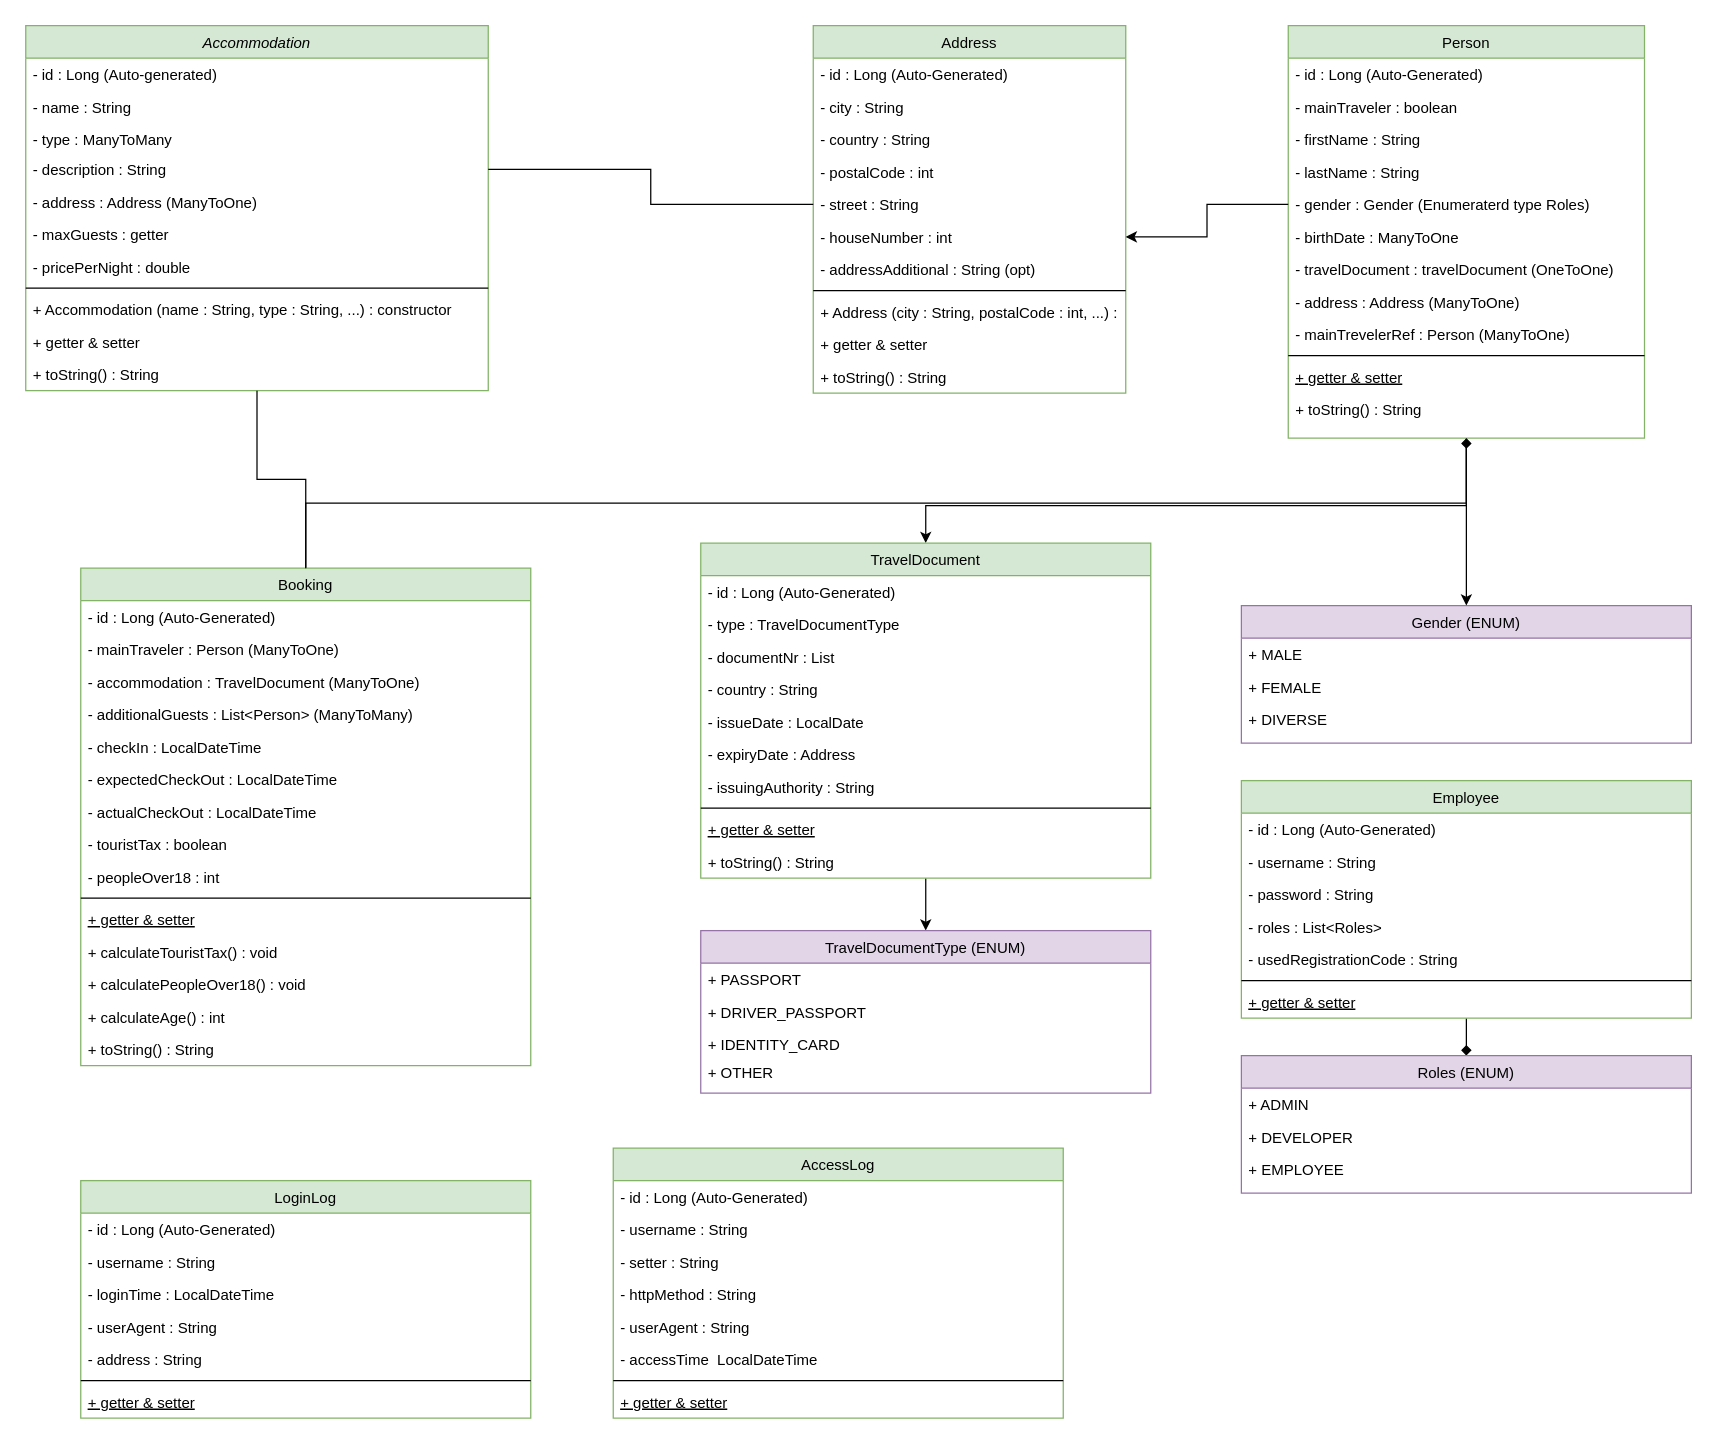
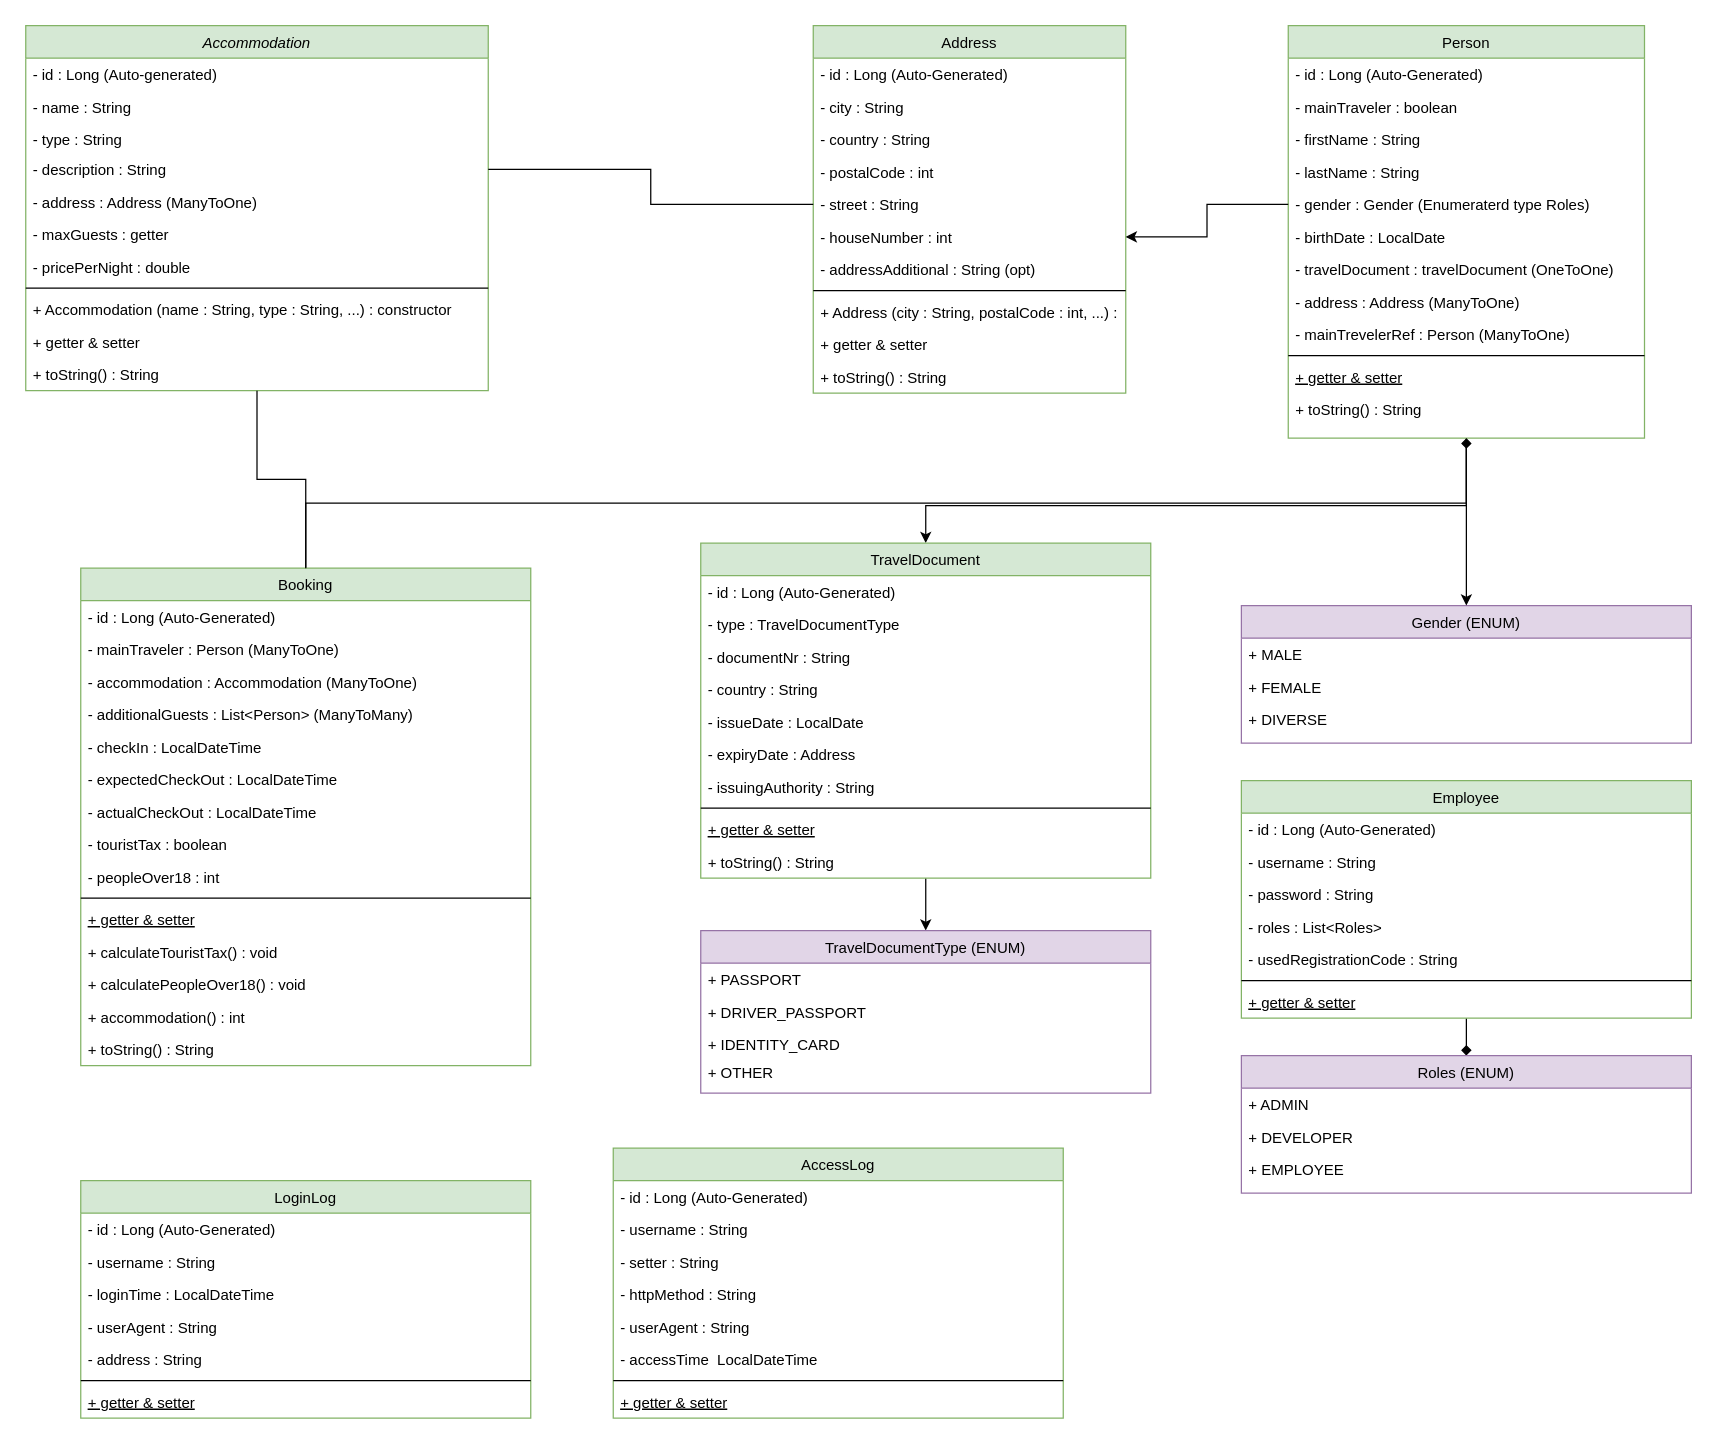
- <mxCell id="5" value="- type : ManyToMany" style="text;align=left;verticalAlign=top;spacingLeft=4;spacingRight=4;overflow=hidden;rotatable=0;points=[[0,0.5],[1,0.5]];portConstraint=eastwest;rounded=0;shadow=0;html=0;" parent="2" vertex="1"><mxGeometry y="78" width="370" height="24" as="geometry" /></mxCell>
+ <mxCell id="5" value="- type : String" style="text;align=left;verticalAlign=top;spacingLeft=4;spacingRight=4;overflow=hidden;rotatable=0;points=[[0,0.5],[1,0.5]];portConstraint=eastwest;rounded=0;shadow=0;html=0;" parent="2" vertex="1"><mxGeometry y="78" width="370" height="24" as="geometry" /></mxCell>
- <mxCell id="55" value="- birthDate : ManyToOne" style="text;align=left;verticalAlign=top;spacingLeft=4;spacingRight=4;overflow=hidden;rotatable=0;points=[[0,0.5],[1,0.5]];portConstraint=eastwest;rounded=0;shadow=0;html=0;" parent="49" vertex="1"><mxGeometry y="156" width="285" height="26" as="geometry" /></mxCell>
+ <mxCell id="55" value="- birthDate : LocalDate" style="text;align=left;verticalAlign=top;spacingLeft=4;spacingRight=4;overflow=hidden;rotatable=0;points=[[0,0.5],[1,0.5]];portConstraint=eastwest;rounded=0;shadow=0;html=0;" parent="49" vertex="1"><mxGeometry y="156" width="285" height="26" as="geometry" /></mxCell>
- <mxCell id="66" value="- documentNr : List" style="text;align=left;verticalAlign=top;spacingLeft=4;spacingRight=4;overflow=hidden;rotatable=0;points=[[0,0.5],[1,0.5]];portConstraint=eastwest;rounded=0;shadow=0;html=0;" parent="63" vertex="1"><mxGeometry y="78" width="360" height="26" as="geometry" /></mxCell>
+ <mxCell id="66" value="- documentNr : String" style="text;align=left;verticalAlign=top;spacingLeft=4;spacingRight=4;overflow=hidden;rotatable=0;points=[[0,0.5],[1,0.5]];portConstraint=eastwest;rounded=0;shadow=0;html=0;" parent="63" vertex="1"><mxGeometry y="78" width="360" height="26" as="geometry" /></mxCell>
- <mxCell id="18" value="- accommodation : TravelDocument (ManyToOne)" style="text;align=left;verticalAlign=top;spacingLeft=4;spacingRight=4;overflow=hidden;rotatable=0;points=[[0,0.5],[1,0.5]];portConstraint=eastwest;rounded=0;shadow=0;html=0;" parent="15" vertex="1"><mxGeometry y="78" width="360" height="26" as="geometry" /></mxCell>
+ <mxCell id="18" value="- accommodation : Accommodation (ManyToOne)" style="text;align=left;verticalAlign=top;spacingLeft=4;spacingRight=4;overflow=hidden;rotatable=0;points=[[0,0.5],[1,0.5]];portConstraint=eastwest;rounded=0;shadow=0;html=0;" parent="15" vertex="1"><mxGeometry y="78" width="360" height="26" as="geometry" /></mxCell>
- <mxCell id="29" value="+ calculateAge() : int&#10;" style="text;align=left;verticalAlign=top;spacingLeft=4;spacingRight=4;overflow=hidden;rotatable=0;points=[[0,0.5],[1,0.5]];portConstraint=eastwest;" parent="15" vertex="1"><mxGeometry y="346" width="360" height="26" as="geometry" /></mxCell>
+ <mxCell id="29" value="+ accommodation() : int&#10;" style="text;align=left;verticalAlign=top;spacingLeft=4;spacingRight=4;overflow=hidden;rotatable=0;points=[[0,0.5],[1,0.5]];portConstraint=eastwest;" parent="15" vertex="1"><mxGeometry y="346" width="360" height="26" as="geometry" /></mxCell>
